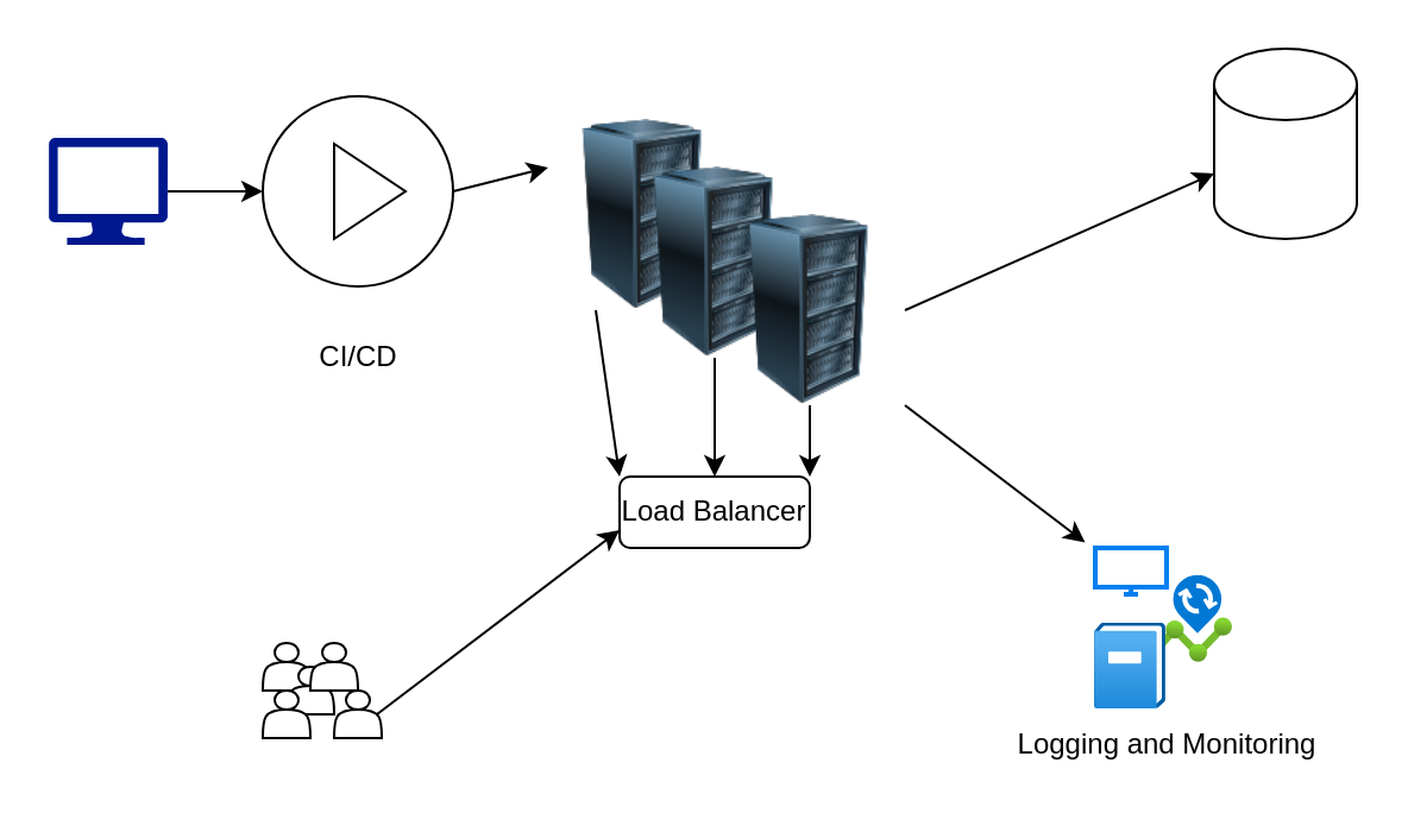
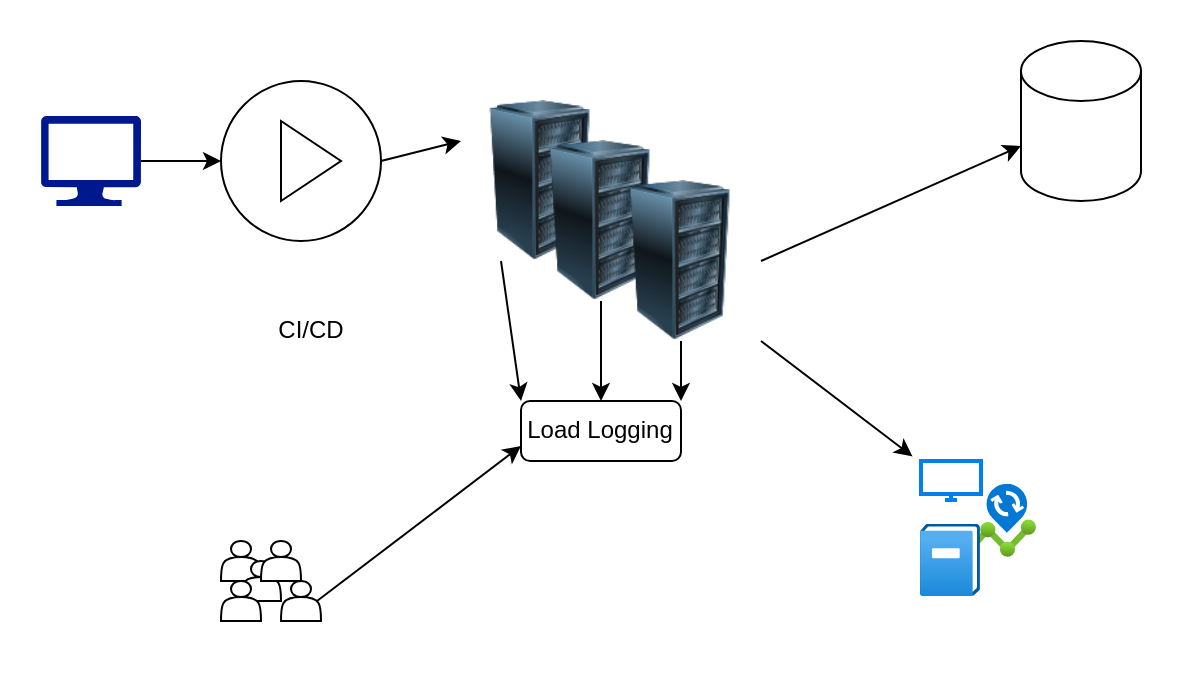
- <mxCell id="7" value="CI/CD" style="text;html=1;align=center;verticalAlign=middle;resizable=0;points=[];autosize=1;strokeColor=none;fillColor=none;" vertex="1" parent="1"><mxGeometry x="120" y="135" width="60" height="30" as="geometry" /></mxCell>
+ <mxCell id="7" value="CI/CD" style="text;html=1;align=center;verticalAlign=middle;resizable=0;points=[];autosize=1;strokeColor=none;fillColor=none;" vertex="1" parent="1"><mxGeometry x="125" y="150" width="60" height="30" as="geometry" /></mxCell>
- <mxCell id="15" value="Load Balancer" style="rounded=1;whiteSpace=wrap;html=1;" vertex="1" parent="1"><mxGeometry x="260" y="200" width="80" height="30" as="geometry" /></mxCell>
+ <mxCell id="15" value="Load Logging" style="rounded=1;whiteSpace=wrap;html=1;" vertex="1" parent="1"><mxGeometry x="260" y="200" width="80" height="30" as="geometry" /></mxCell>
- <mxCell id="26" value="Logging and Monitoring" style="text;html=1;align=center;verticalAlign=middle;resizable=0;points=[];autosize=1;strokeColor=none;fillColor=none;" vertex="1" parent="1"><mxGeometry x="415" y="298" width="150" height="30" as="geometry" /></mxCell>
